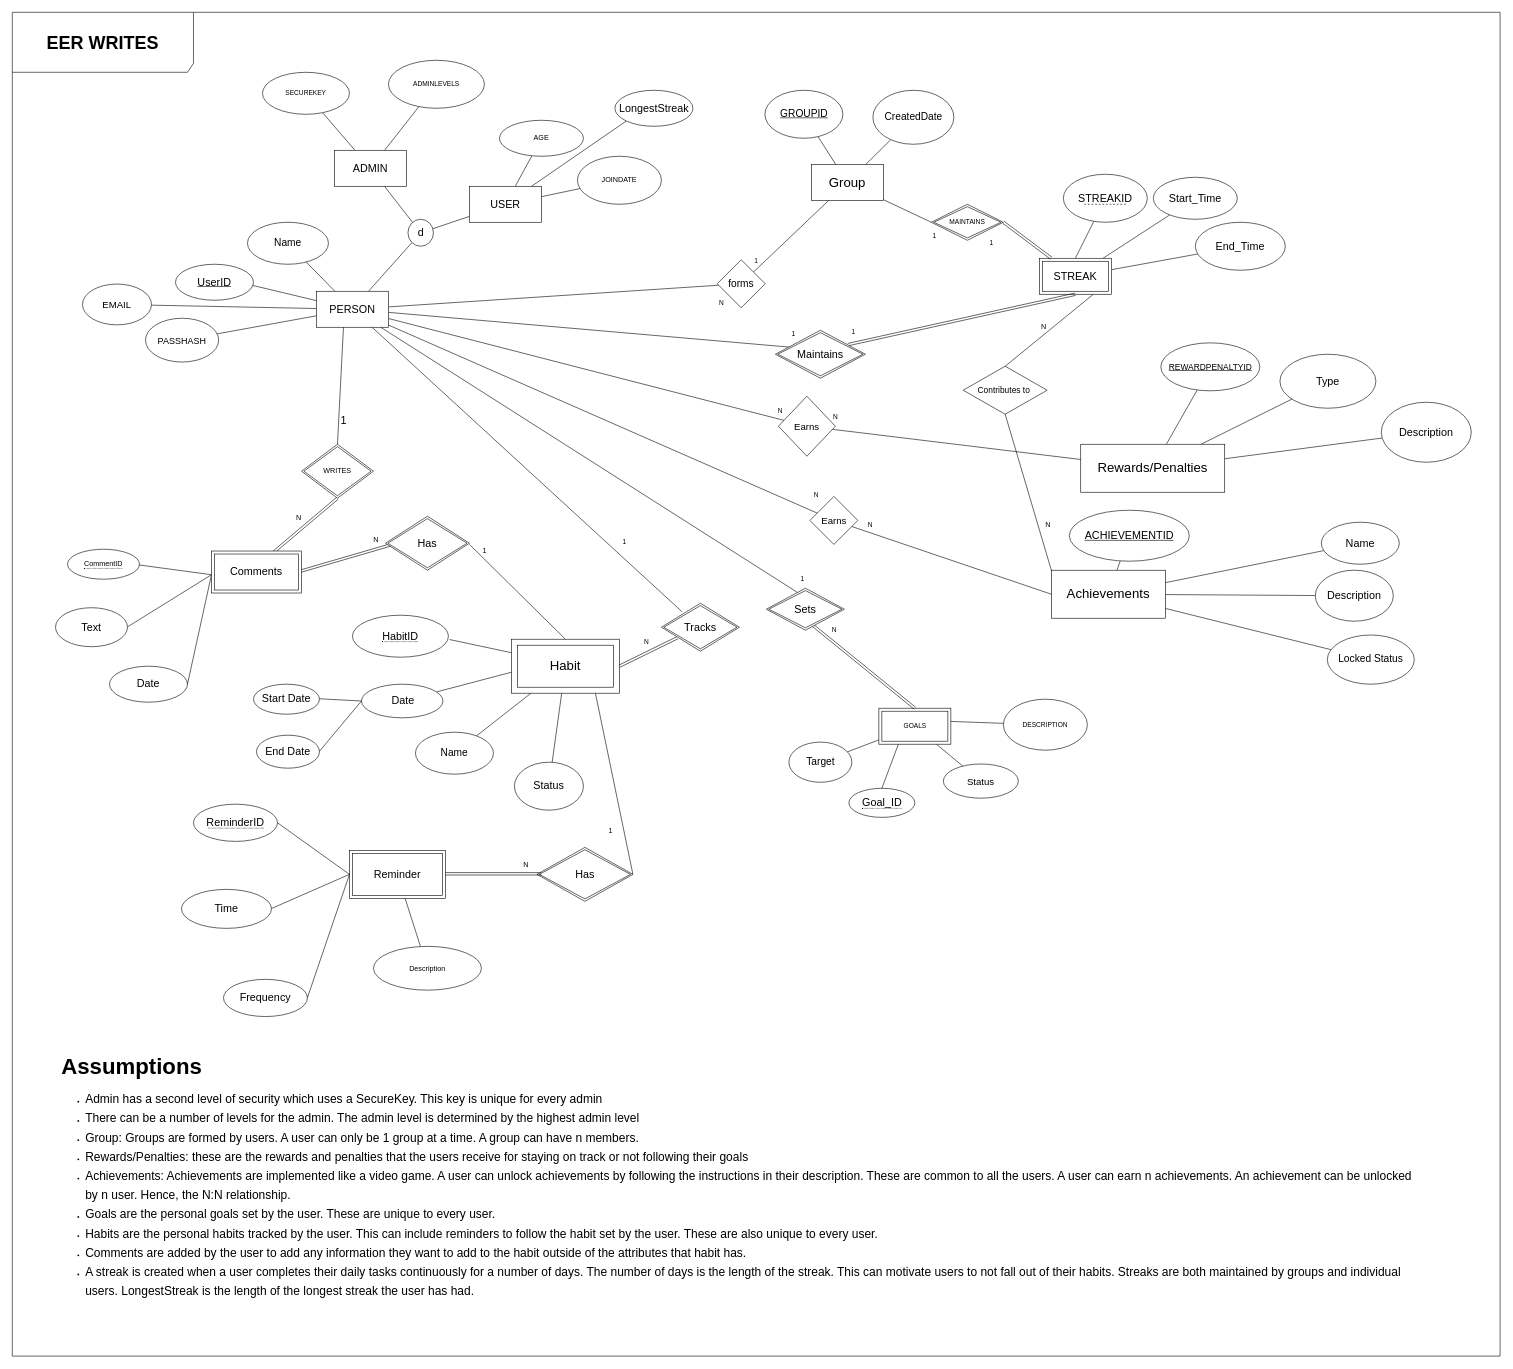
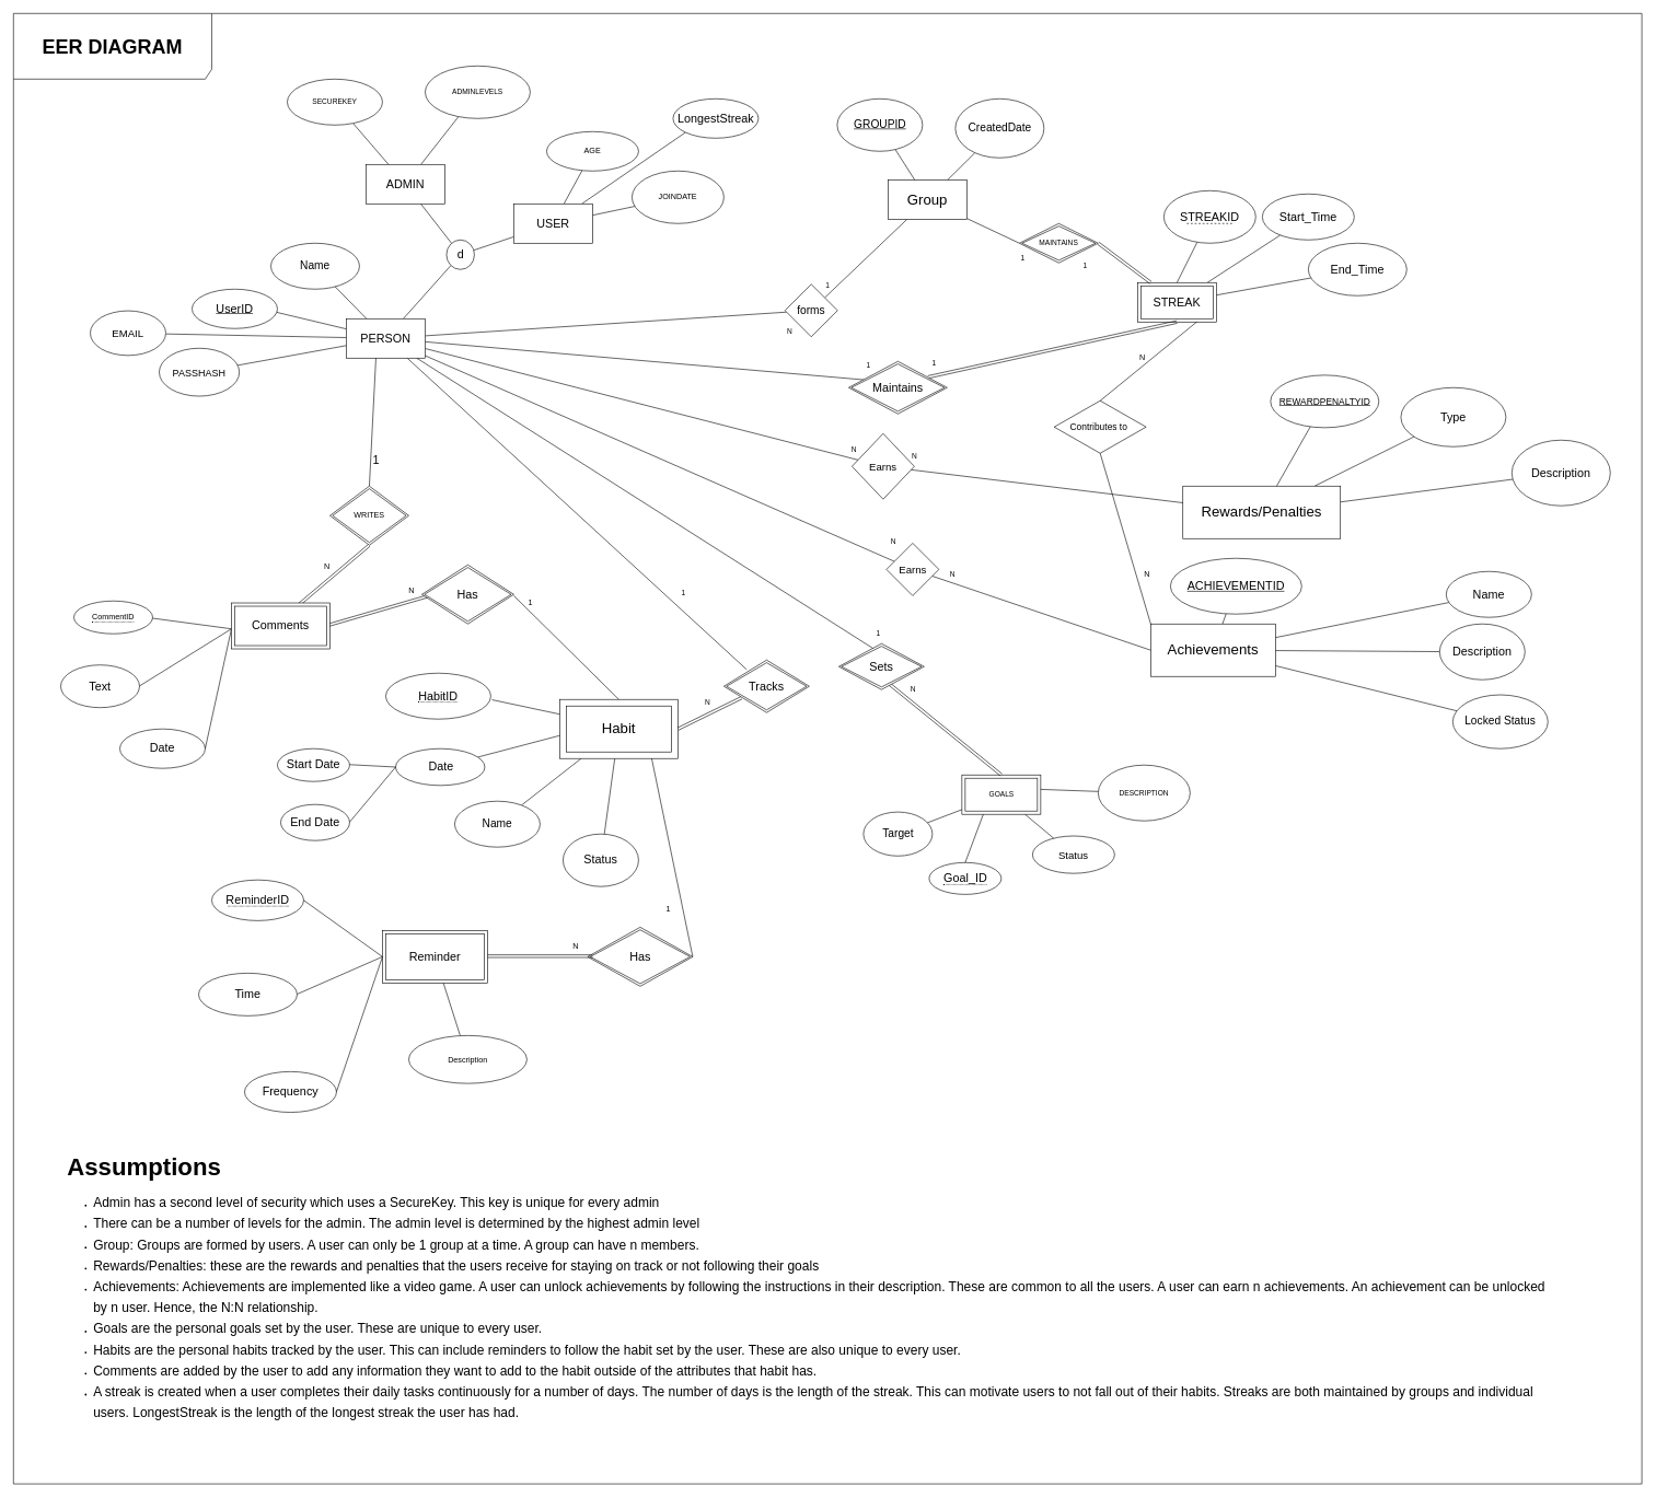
- <mxCell id="154" value="&lt;b&gt;&lt;font style=&quot;font-size: 30px;&quot;&gt;EER WRITES&lt;/font&gt;&lt;/b&gt;" style="shape=umlFrame;whiteSpace=wrap;html=1;pointerEvents=0;fontFamily=Helvetica;fontSize=11;fontColor=default;labelBackgroundColor=default;width=302;height=100;" vertex="1" parent="1"><mxGeometry x="20" y="20" width="2480" height="2240" as="geometry" /></mxCell>
+ <mxCell id="154" value="&lt;b&gt;&lt;font style=&quot;font-size: 30px;&quot;&gt;EER DIAGRAM&lt;/font&gt;&lt;/b&gt;" style="shape=umlFrame;whiteSpace=wrap;html=1;pointerEvents=0;fontFamily=Helvetica;fontSize=11;fontColor=default;labelBackgroundColor=default;width=302;height=100;" vertex="1" parent="1"><mxGeometry x="20" y="20" width="2480" height="2240" as="geometry" /></mxCell>
